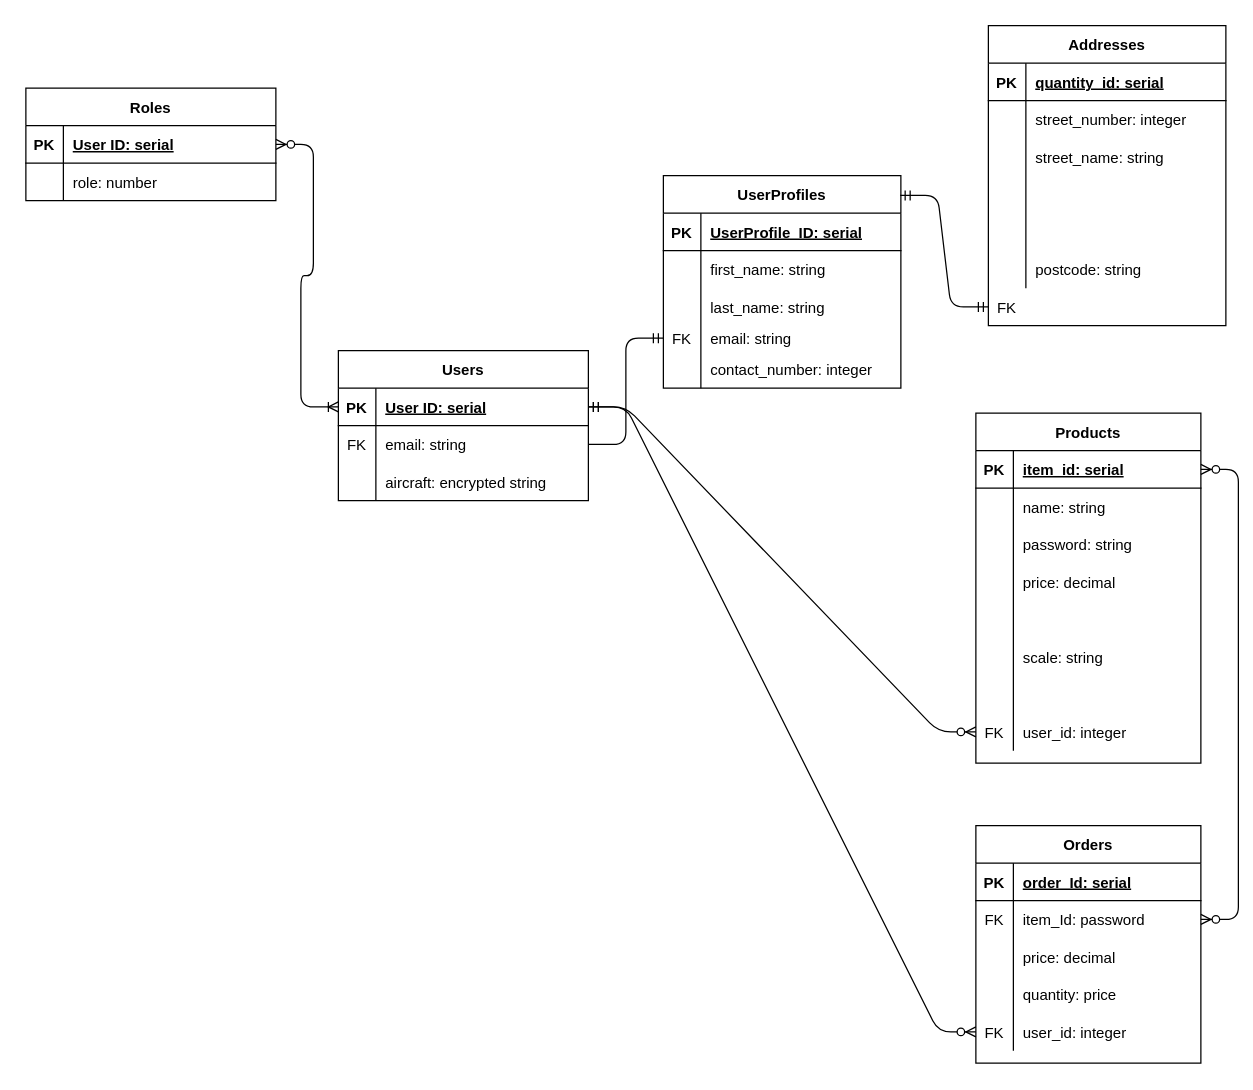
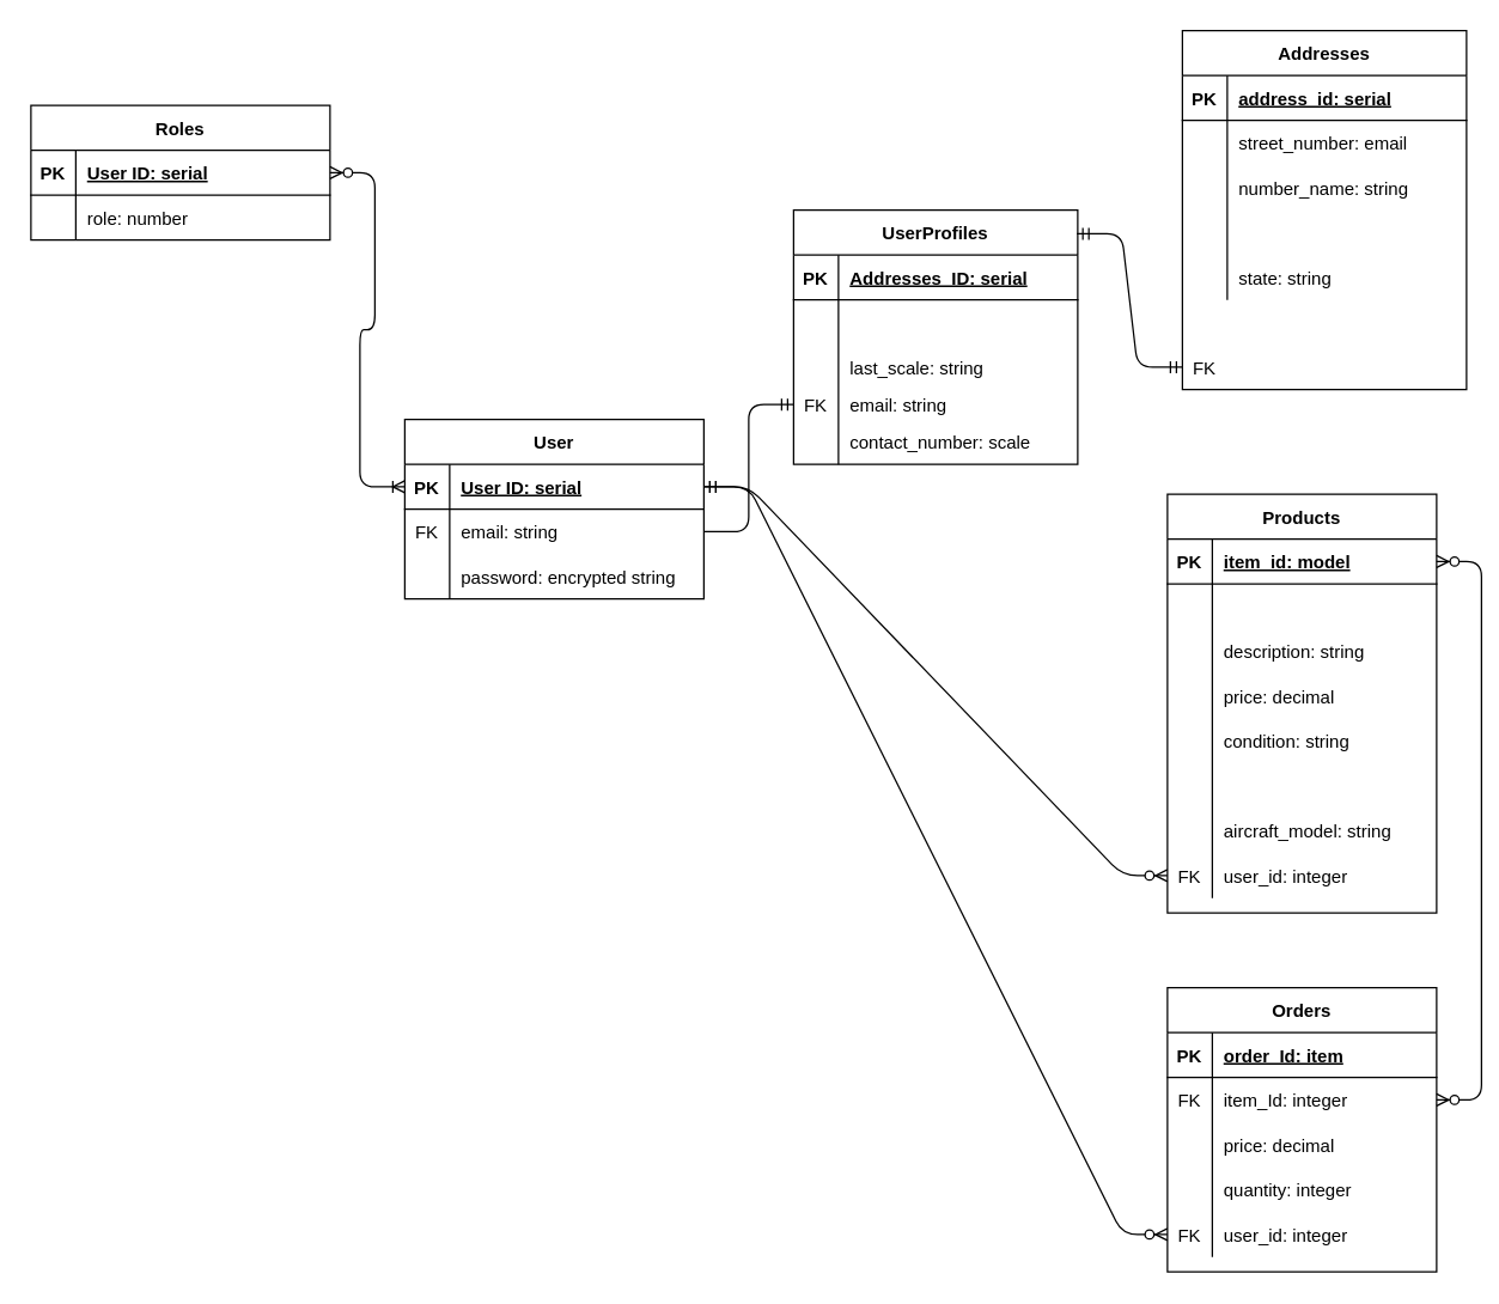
- <mxCell id="21" value="quantity_id: serial" style="shape=partialRectangle;connectable=0;fillColor=none;top=0;left=0;bottom=0;right=0;align=left;spacingLeft=6;fontStyle=5;overflow=hidden;" parent="19" vertex="1"><mxGeometry x="30" width="160" height="30" as="geometry" /></mxCell>
+ <mxCell id="21" value="address_id: serial" style="shape=partialRectangle;connectable=0;fillColor=none;top=0;left=0;bottom=0;right=0;align=left;spacingLeft=6;fontStyle=5;overflow=hidden;" parent="19" vertex="1"><mxGeometry x="30" width="160" height="30" as="geometry" /></mxCell>
- <mxCell id="24" value="street_number: integer" style="shape=partialRectangle;connectable=0;fillColor=none;top=0;left=0;bottom=0;right=0;align=left;spacingLeft=6;overflow=hidden;" parent="22" vertex="1"><mxGeometry x="30" width="160" height="30" as="geometry" /></mxCell>
+ <mxCell id="24" value="street_number: email" style="shape=partialRectangle;connectable=0;fillColor=none;top=0;left=0;bottom=0;right=0;align=left;spacingLeft=6;overflow=hidden;" parent="22" vertex="1"><mxGeometry x="30" width="160" height="30" as="geometry" /></mxCell>
- <mxCell id="27" value="street_name: string" style="shape=partialRectangle;connectable=0;fillColor=none;top=0;left=0;bottom=0;right=0;align=left;spacingLeft=6;overflow=hidden;" parent="25" vertex="1"><mxGeometry x="30" width="160" height="30" as="geometry" /></mxCell>
+ <mxCell id="27" value="number_name: string" style="shape=partialRectangle;connectable=0;fillColor=none;top=0;left=0;bottom=0;right=0;align=left;spacingLeft=6;overflow=hidden;" parent="25" vertex="1"><mxGeometry x="30" width="160" height="30" as="geometry" /></mxCell>
+ <mxCell id="32" value="state: string" style="shape=partialRectangle;connectable=0;fillColor=none;top=0;left=0;bottom=0;right=0;align=left;spacingLeft=6;overflow=hidden;" parent="30" vertex="1"><mxGeometry x="30" width="160" height="30" as="geometry" /></mxCell>
- <mxCell id="5" value="UserProfile_ID: serial" style="shape=partialRectangle;connectable=0;fillColor=none;top=0;left=0;bottom=0;right=0;align=left;spacingLeft=6;fontStyle=5;overflow=hidden;" parent="3" vertex="1"><mxGeometry x="30" width="160" height="30" as="geometry" /></mxCell>
+ <mxCell id="5" value="Addresses_ID: serial" style="shape=partialRectangle;connectable=0;fillColor=none;top=0;left=0;bottom=0;right=0;align=left;spacingLeft=6;fontStyle=5;overflow=hidden;" parent="3" vertex="1"><mxGeometry x="30" width="160" height="30" as="geometry" /></mxCell>
- <mxCell id="8" value="first_name: string" style="shape=partialRectangle;connectable=0;fillColor=none;top=0;left=0;bottom=0;right=0;align=left;spacingLeft=6;overflow=hidden;" parent="6" vertex="1"><mxGeometry x="30" width="160" height="30" as="geometry" /></mxCell>
- <mxCell id="35" value="postcode: string" style="shape=partialRectangle;connectable=0;fillColor=none;top=0;left=0;bottom=0;right=0;align=left;spacingLeft=6;overflow=hidden;" parent="33" vertex="1"><mxGeometry x="30" width="160" height="30" as="geometry" /></mxCell>
- <mxCell id="11" value="last_name: string" style="shape=partialRectangle;connectable=0;fillColor=none;top=0;left=0;bottom=0;right=0;align=left;spacingLeft=6;overflow=hidden;" parent="9" vertex="1"><mxGeometry x="30" width="160" height="30" as="geometry" /></mxCell>
+ <mxCell id="11" value="last_scale: string" style="shape=partialRectangle;connectable=0;fillColor=none;top=0;left=0;bottom=0;right=0;align=left;spacingLeft=6;overflow=hidden;" parent="9" vertex="1"><mxGeometry x="30" width="160" height="30" as="geometry" /></mxCell>
- <mxCell id="83" value="Users" style="shape=table;startSize=30;container=1;collapsible=1;childLayout=tableLayout;fixedRows=1;rowLines=0;fontStyle=1;align=center;resizeLast=1;" parent="1" vertex="1"><mxGeometry x="270" y="280" width="200" height="120" as="geometry" /></mxCell>
+ <mxCell id="83" value="User" style="shape=table;startSize=30;container=1;collapsible=1;childLayout=tableLayout;fixedRows=1;rowLines=0;fontStyle=1;align=center;resizeLast=1;" parent="1" vertex="1"><mxGeometry x="270" y="280" width="200" height="120" as="geometry" /></mxCell>
- <mxCell id="17" value="contact_number: integer" style="shape=partialRectangle;connectable=0;fillColor=none;top=0;left=0;bottom=0;right=0;align=left;spacingLeft=6;overflow=hidden;" parent="15" vertex="1"><mxGeometry x="30" width="160" height="30" as="geometry" /></mxCell>
+ <mxCell id="17" value="contact_number: scale" style="shape=partialRectangle;connectable=0;fillColor=none;top=0;left=0;bottom=0;right=0;align=left;spacingLeft=6;overflow=hidden;" parent="15" vertex="1"><mxGeometry x="30" width="160" height="30" as="geometry" /></mxCell>
- <mxCell id="57" value="item_id: serial" style="shape=partialRectangle;connectable=0;fillColor=none;top=0;left=0;bottom=0;right=0;align=left;spacingLeft=6;fontStyle=5;overflow=hidden;" parent="55" vertex="1"><mxGeometry x="30.0" width="150.0" height="30" as="geometry" /></mxCell>
+ <mxCell id="57" value="item_id: model" style="shape=partialRectangle;connectable=0;fillColor=none;top=0;left=0;bottom=0;right=0;align=left;spacingLeft=6;fontStyle=5;overflow=hidden;" parent="55" vertex="1"><mxGeometry x="30.0" width="150.0" height="30" as="geometry" /></mxCell>
- <mxCell id="92" value="aircraft: encrypted string" style="shape=partialRectangle;connectable=0;fillColor=none;top=0;left=0;bottom=0;right=0;align=left;spacingLeft=6;overflow=hidden;" parent="90" vertex="1"><mxGeometry x="30" width="170" height="30" as="geometry" /></mxCell>
+ <mxCell id="92" value="password: encrypted string" style="shape=partialRectangle;connectable=0;fillColor=none;top=0;left=0;bottom=0;right=0;align=left;spacingLeft=6;overflow=hidden;" parent="90" vertex="1"><mxGeometry x="30" width="170" height="30" as="geometry" /></mxCell>
- <mxCell id="60" value="name: string" style="shape=partialRectangle;connectable=0;fillColor=none;top=0;left=0;bottom=0;right=0;align=left;spacingLeft=6;overflow=hidden;" parent="58" vertex="1"><mxGeometry x="30.0" width="150.0" height="30" as="geometry" /></mxCell>
- <mxCell id="63" value="password: string" style="shape=partialRectangle;connectable=0;fillColor=none;top=0;left=0;bottom=0;right=0;align=left;spacingLeft=6;overflow=hidden;" parent="61" vertex="1"><mxGeometry x="30.0" width="150.0" height="30" as="geometry" /></mxCell>
+ <mxCell id="63" value="description: string" style="shape=partialRectangle;connectable=0;fillColor=none;top=0;left=0;bottom=0;right=0;align=left;spacingLeft=6;overflow=hidden;" parent="61" vertex="1"><mxGeometry x="30.0" width="150.0" height="30" as="geometry" /></mxCell>
+ <mxCell id="69" value="condition: string" style="shape=partialRectangle;connectable=0;fillColor=none;top=0;left=0;bottom=0;right=0;align=left;spacingLeft=6;overflow=hidden;" parent="67" vertex="1"><mxGeometry x="30.0" width="150.0" height="30" as="geometry" /></mxCell>
- <mxCell id="82" value="scale: string" style="shape=partialRectangle;connectable=0;fillColor=none;top=0;left=0;bottom=0;right=0;align=left;spacingLeft=6;overflow=hidden;" parent="1" vertex="1"><mxGeometry x="810" y="510" width="150" height="30" as="geometry" /></mxCell>
+ <mxCell id="75" value="aircraft_model: string" style="shape=partialRectangle;connectable=0;fillColor=none;top=0;left=0;bottom=0;right=0;align=left;spacingLeft=6;overflow=hidden;" parent="73" vertex="1"><mxGeometry x="30.0" width="150.0" height="30" as="geometry" /></mxCell>
- <mxCell id="41" value="order_Id: serial" style="shape=partialRectangle;connectable=0;fillColor=none;top=0;left=0;bottom=0;right=0;align=left;spacingLeft=6;fontStyle=5;overflow=hidden;" parent="39" vertex="1"><mxGeometry x="30.0" width="150.0" height="30" as="geometry" /></mxCell>
+ <mxCell id="41" value="order_Id: item" style="shape=partialRectangle;connectable=0;fillColor=none;top=0;left=0;bottom=0;right=0;align=left;spacingLeft=6;fontStyle=5;overflow=hidden;" parent="39" vertex="1"><mxGeometry x="30.0" width="150.0" height="30" as="geometry" /></mxCell>
- <mxCell id="44" value="item_Id: password" style="shape=partialRectangle;connectable=0;fillColor=none;top=0;left=0;bottom=0;right=0;align=left;spacingLeft=6;overflow=hidden;" parent="42" vertex="1"><mxGeometry x="30.0" width="150.0" height="30" as="geometry" /></mxCell>
+ <mxCell id="44" value="item_Id: integer" style="shape=partialRectangle;connectable=0;fillColor=none;top=0;left=0;bottom=0;right=0;align=left;spacingLeft=6;overflow=hidden;" parent="42" vertex="1"><mxGeometry x="30.0" width="150.0" height="30" as="geometry" /></mxCell>
- <mxCell id="50" value="quantity: price" style="shape=partialRectangle;connectable=0;fillColor=none;top=0;left=0;bottom=0;right=0;align=left;spacingLeft=6;overflow=hidden;" parent="48" vertex="1"><mxGeometry x="30.0" width="150.0" height="30" as="geometry" /></mxCell>
+ <mxCell id="50" value="quantity: integer" style="shape=partialRectangle;connectable=0;fillColor=none;top=0;left=0;bottom=0;right=0;align=left;spacingLeft=6;overflow=hidden;" parent="48" vertex="1"><mxGeometry x="30.0" width="150.0" height="30" as="geometry" /></mxCell>
